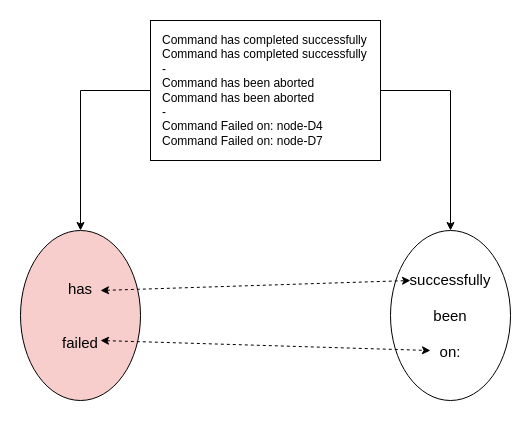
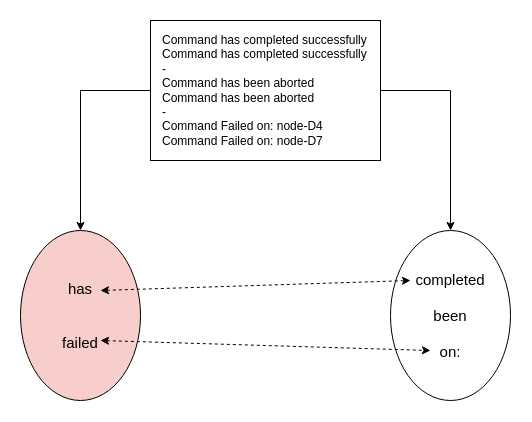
- <mxCell id="6" value="&lt;font style=&quot;font-size: 15px;&quot;&gt;successfully&lt;br&gt;&lt;br&gt;been&lt;br&gt;&lt;br&gt;on:&lt;/font&gt;" style="ellipse;whiteSpace=wrap;html=1;" vertex="1" parent="1"><mxGeometry x="390" y="230" width="120" height="170" as="geometry" /></mxCell>
+ <mxCell id="6" value="&lt;font style=&quot;font-size: 15px;&quot;&gt;completed&lt;br&gt;&lt;br&gt;been&lt;br&gt;&lt;br&gt;on:&lt;/font&gt;" style="ellipse;whiteSpace=wrap;html=1;" vertex="1" parent="1"><mxGeometry x="390" y="230" width="120" height="170" as="geometry" /></mxCell>
